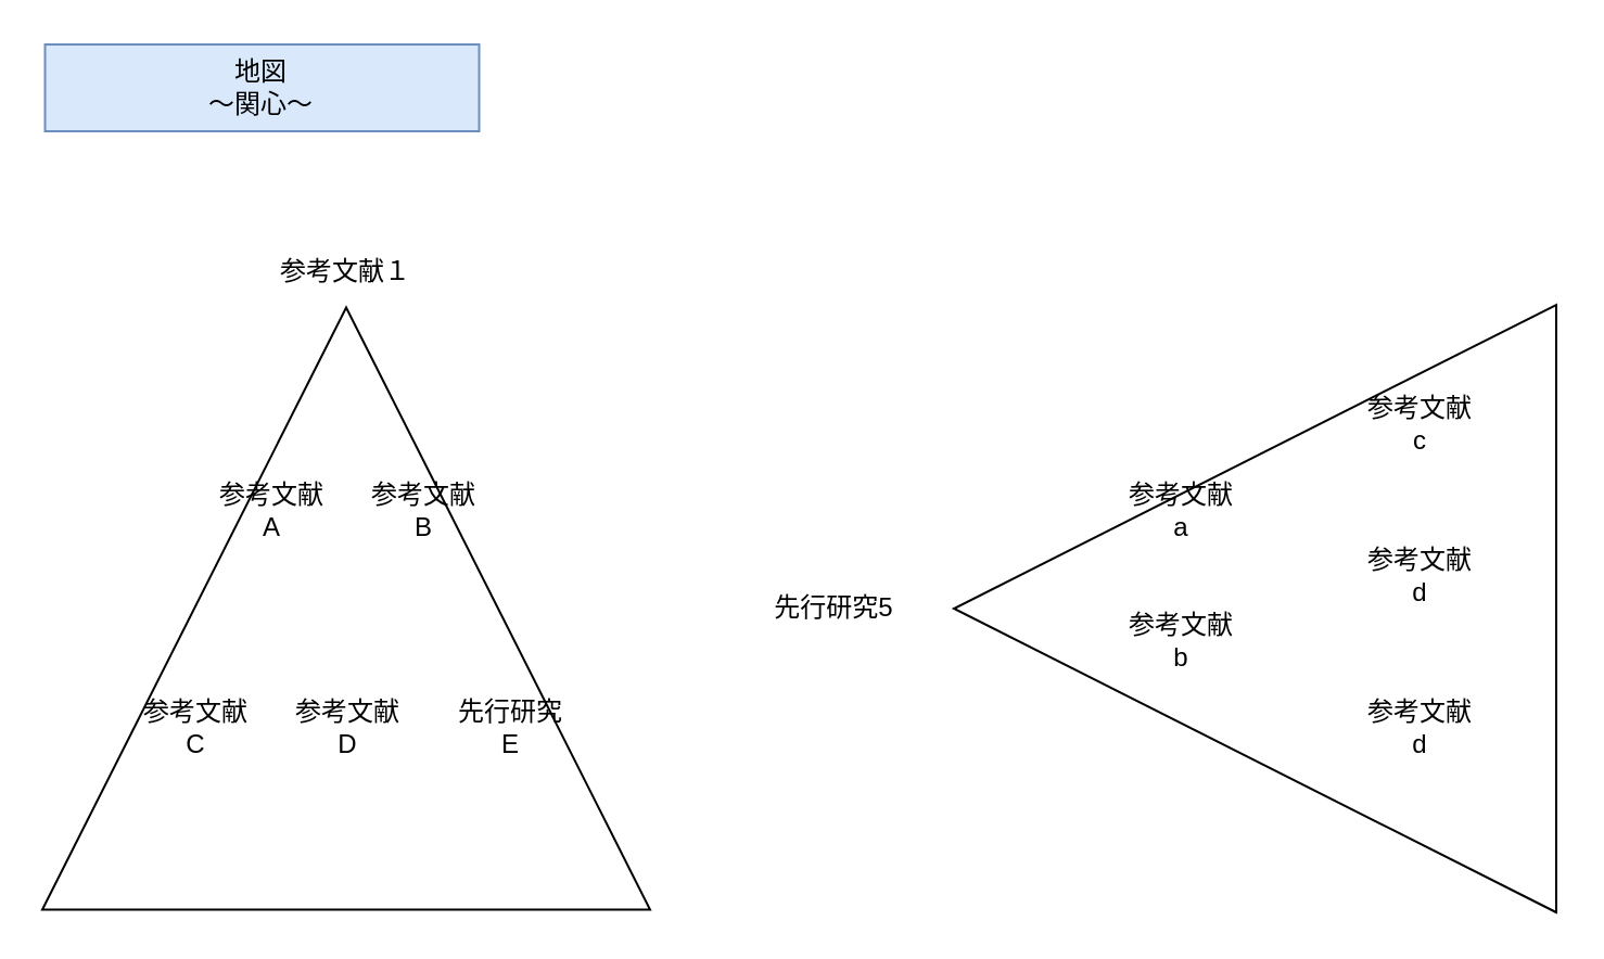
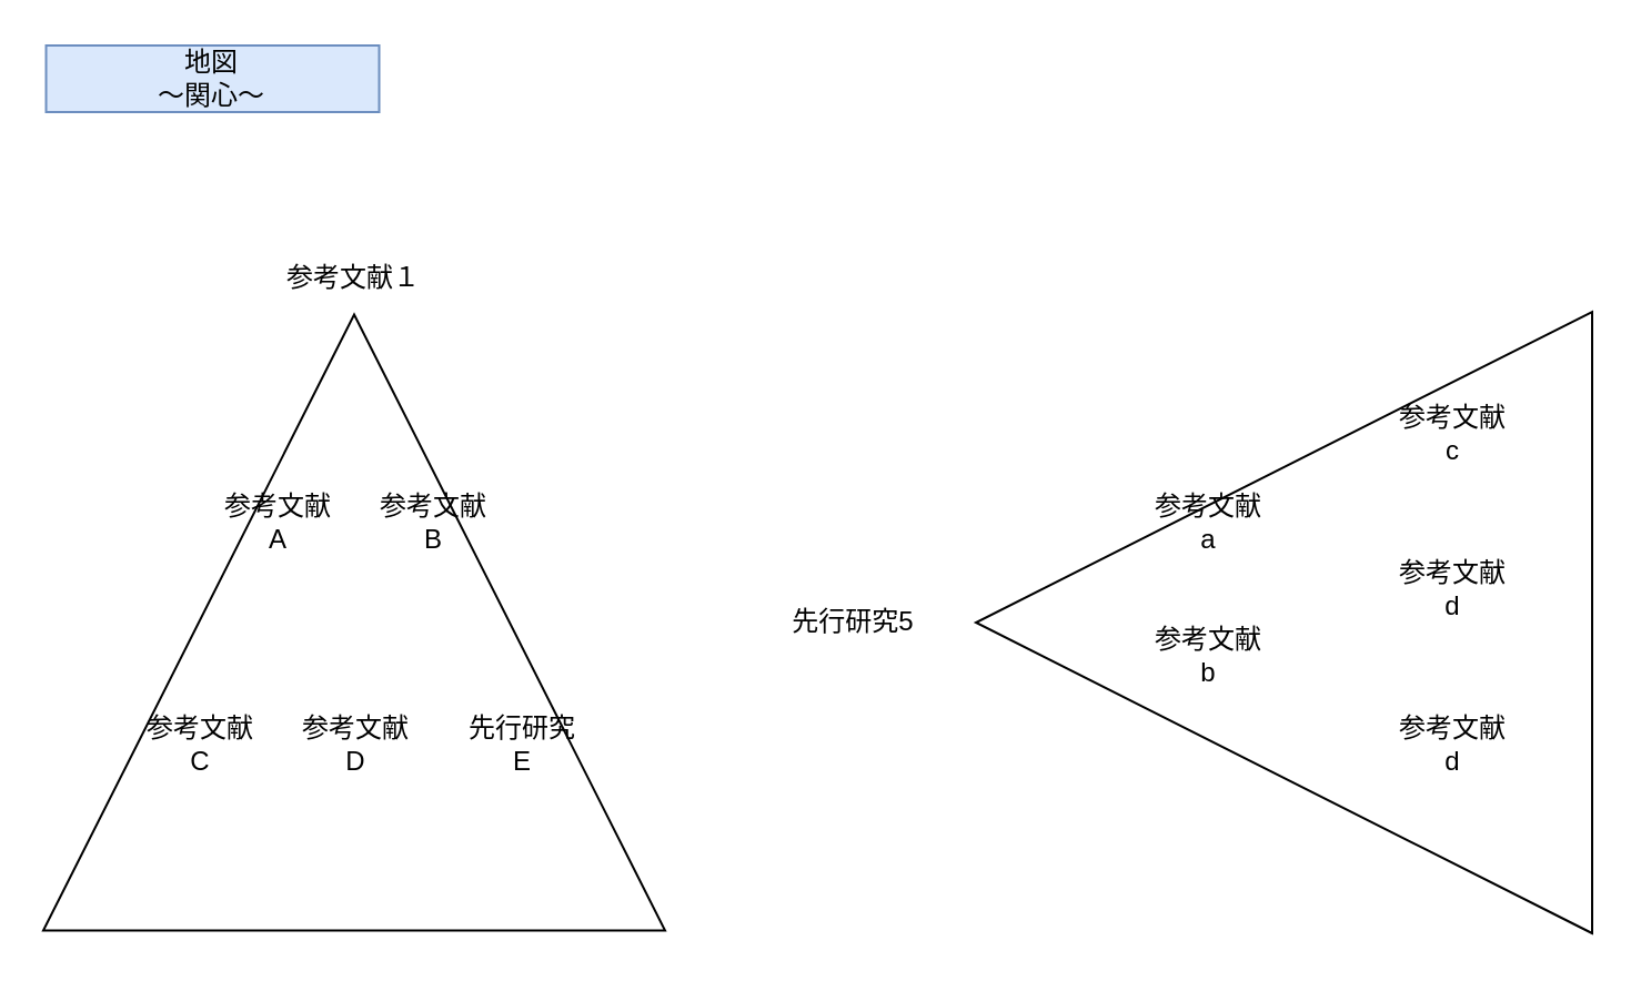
- <mxCell id="2" value="地図&lt;div&gt;～関心～&lt;/div&gt;" style="text;html=1;align=center;verticalAlign=middle;whiteSpace=wrap;rounded=0;fillColor=#dae8fc;strokeColor=#6c8ebf;" parent="1" vertex="1"><mxGeometry x="20.26" y="20" width="200" height="40" as="geometry" /></mxCell>
+ <mxCell id="2" value="地図&lt;div&gt;～関心～&lt;/div&gt;" style="text;html=1;align=center;verticalAlign=middle;whiteSpace=wrap;rounded=0;fillColor=#dae8fc;strokeColor=#6c8ebf;" parent="1" vertex="1"><mxGeometry x="20.26" y="20" width="150" height="30" as="geometry" /></mxCell>
